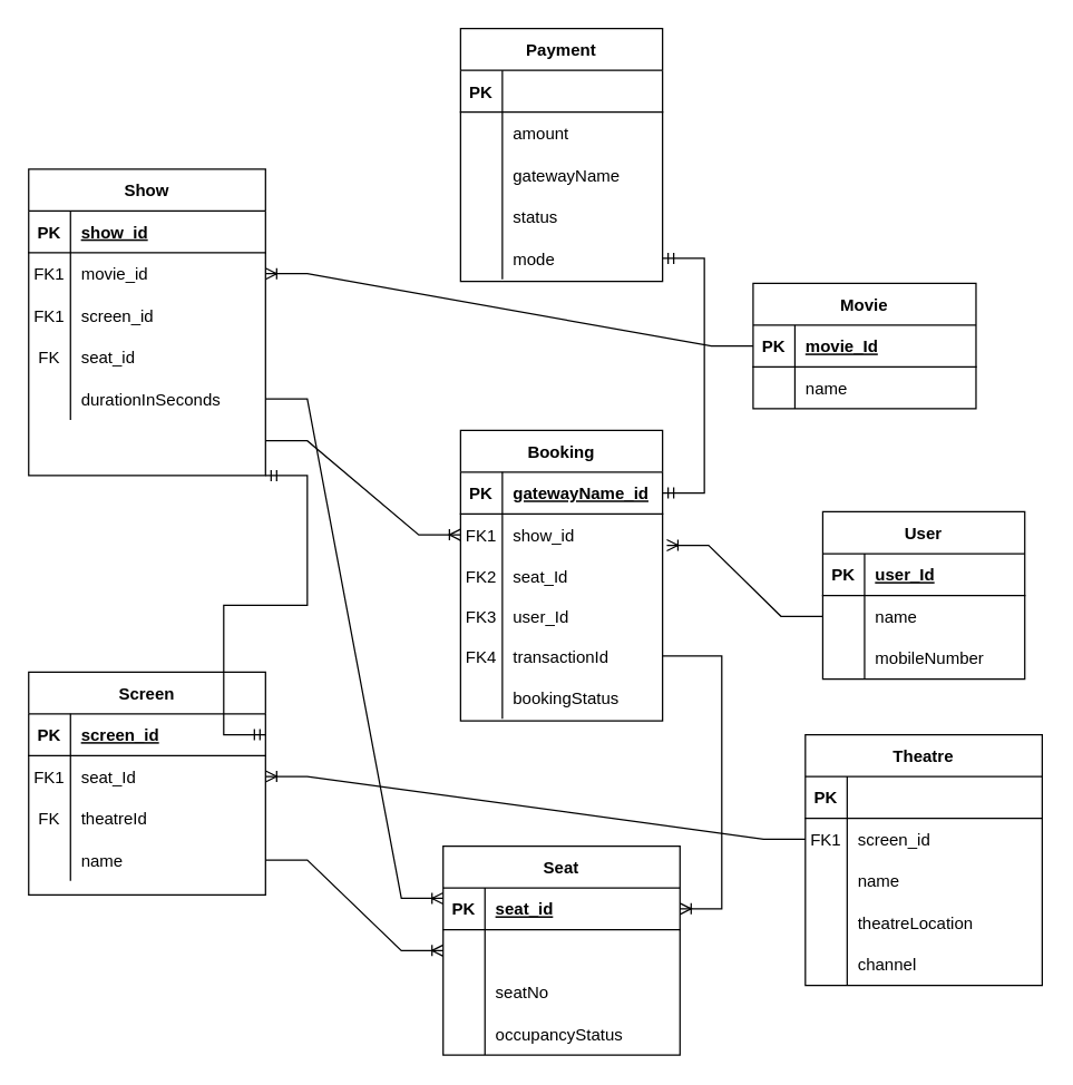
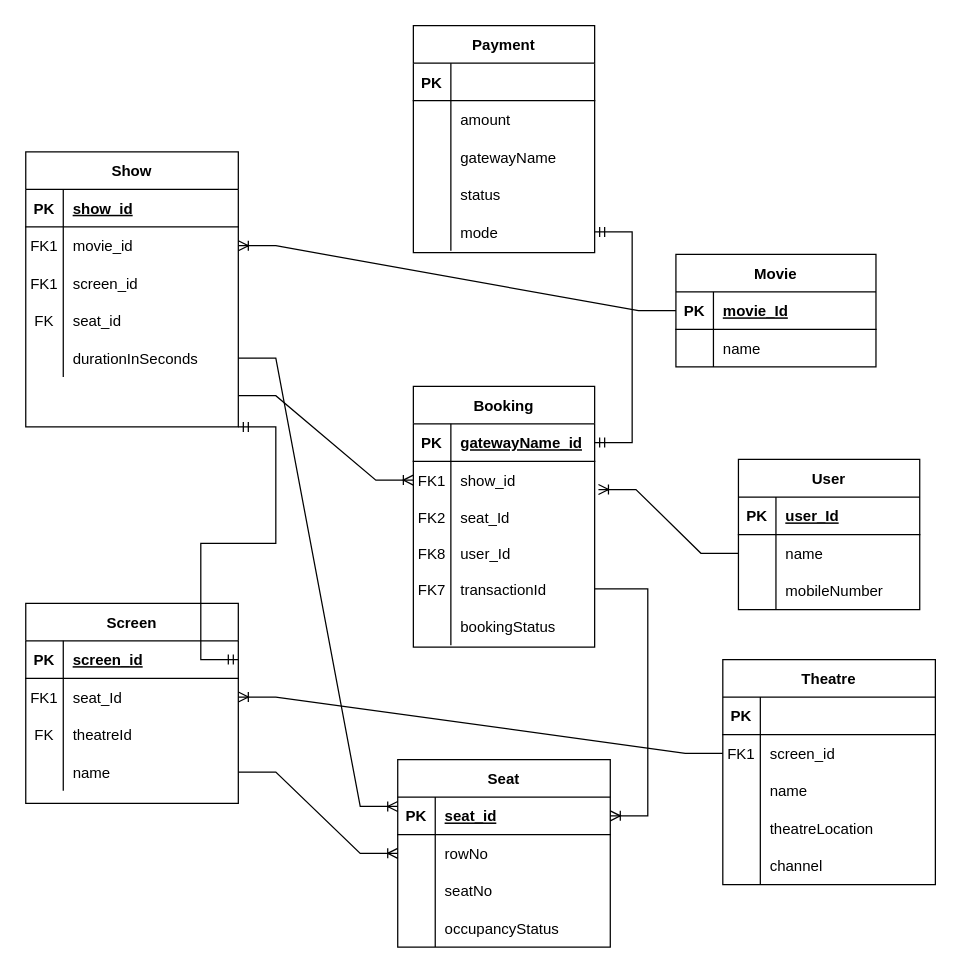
- <mxCell id="20" value="FK3" style="shape=partialRectangle;connectable=0;fillColor=none;top=0;left=0;bottom=0;right=0;fontStyle=0;overflow=hidden;" vertex="1" parent="19"><mxGeometry width="30" height="27" as="geometry"><mxRectangle width="30" height="27" as="alternateBounds" /></mxGeometry></mxCell>
+ <mxCell id="20" value="FK8" style="shape=partialRectangle;connectable=0;fillColor=none;top=0;left=0;bottom=0;right=0;fontStyle=0;overflow=hidden;" vertex="1" parent="19"><mxGeometry width="30" height="27" as="geometry"><mxRectangle width="30" height="27" as="alternateBounds" /></mxGeometry></mxCell>
- <mxCell id="23" value="FK4" style="shape=partialRectangle;connectable=0;fillColor=none;top=0;left=0;bottom=0;right=0;fontStyle=0;overflow=hidden;" vertex="1" parent="22"><mxGeometry width="30" height="30" as="geometry"><mxRectangle width="30" height="30" as="alternateBounds" /></mxGeometry></mxCell>
+ <mxCell id="23" value="FK7" style="shape=partialRectangle;connectable=0;fillColor=none;top=0;left=0;bottom=0;right=0;fontStyle=0;overflow=hidden;" vertex="1" parent="22"><mxGeometry width="30" height="30" as="geometry"><mxRectangle width="30" height="30" as="alternateBounds" /></mxGeometry></mxCell>
+ <mxCell id="95" value="rowNo" style="shape=partialRectangle;overflow=hidden;connectable=0;fillColor=none;top=0;left=0;bottom=0;right=0;align=left;spacingLeft=6;" vertex="1" parent="93"><mxGeometry x="30" width="140" height="30" as="geometry"><mxRectangle width="140" height="30" as="alternateBounds" /></mxGeometry></mxCell>
